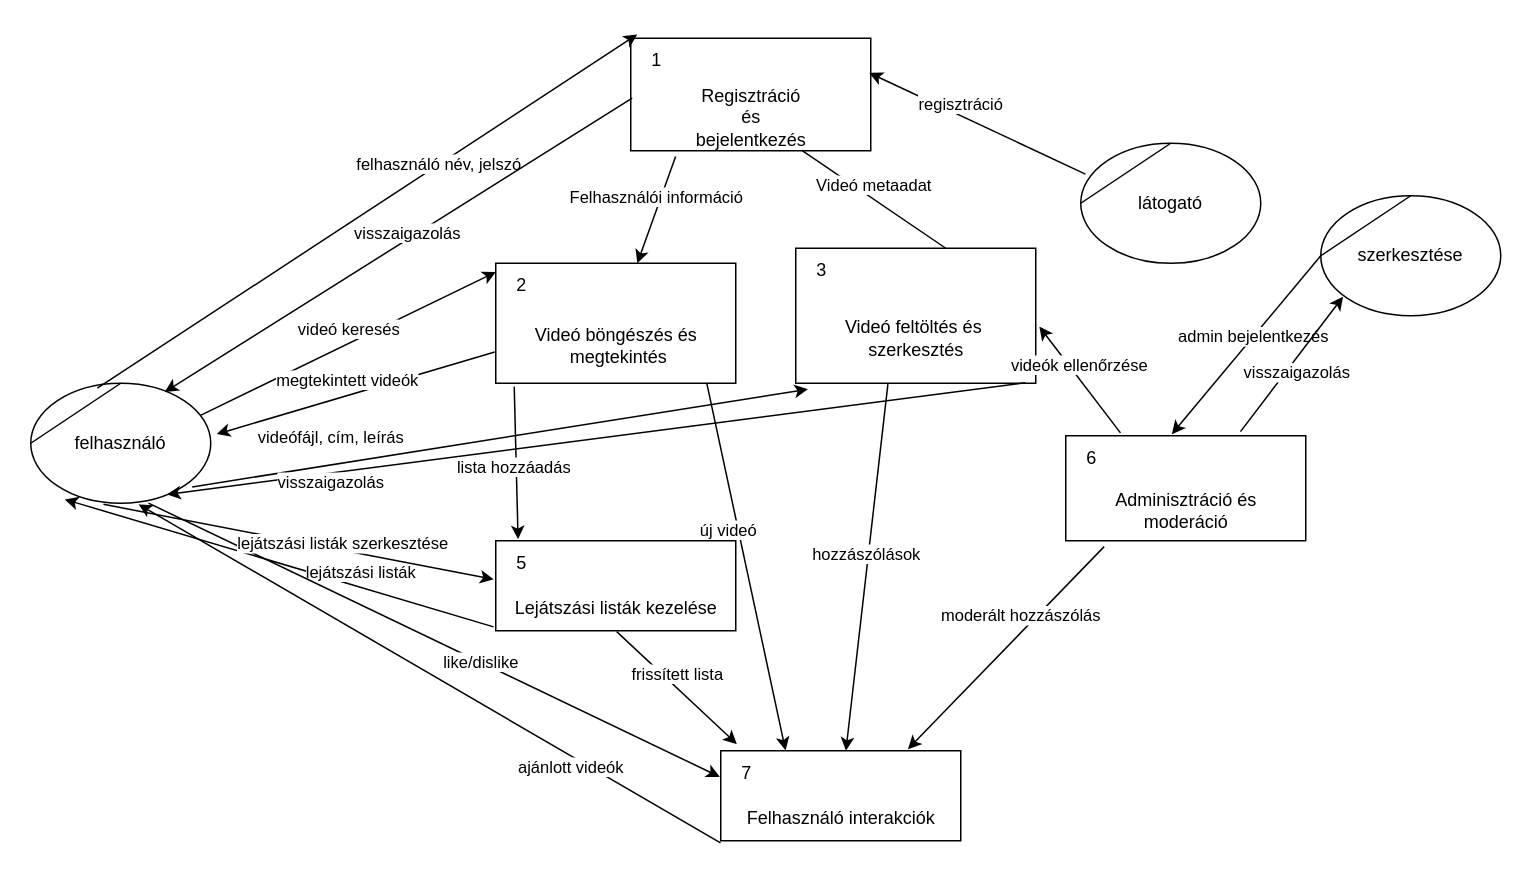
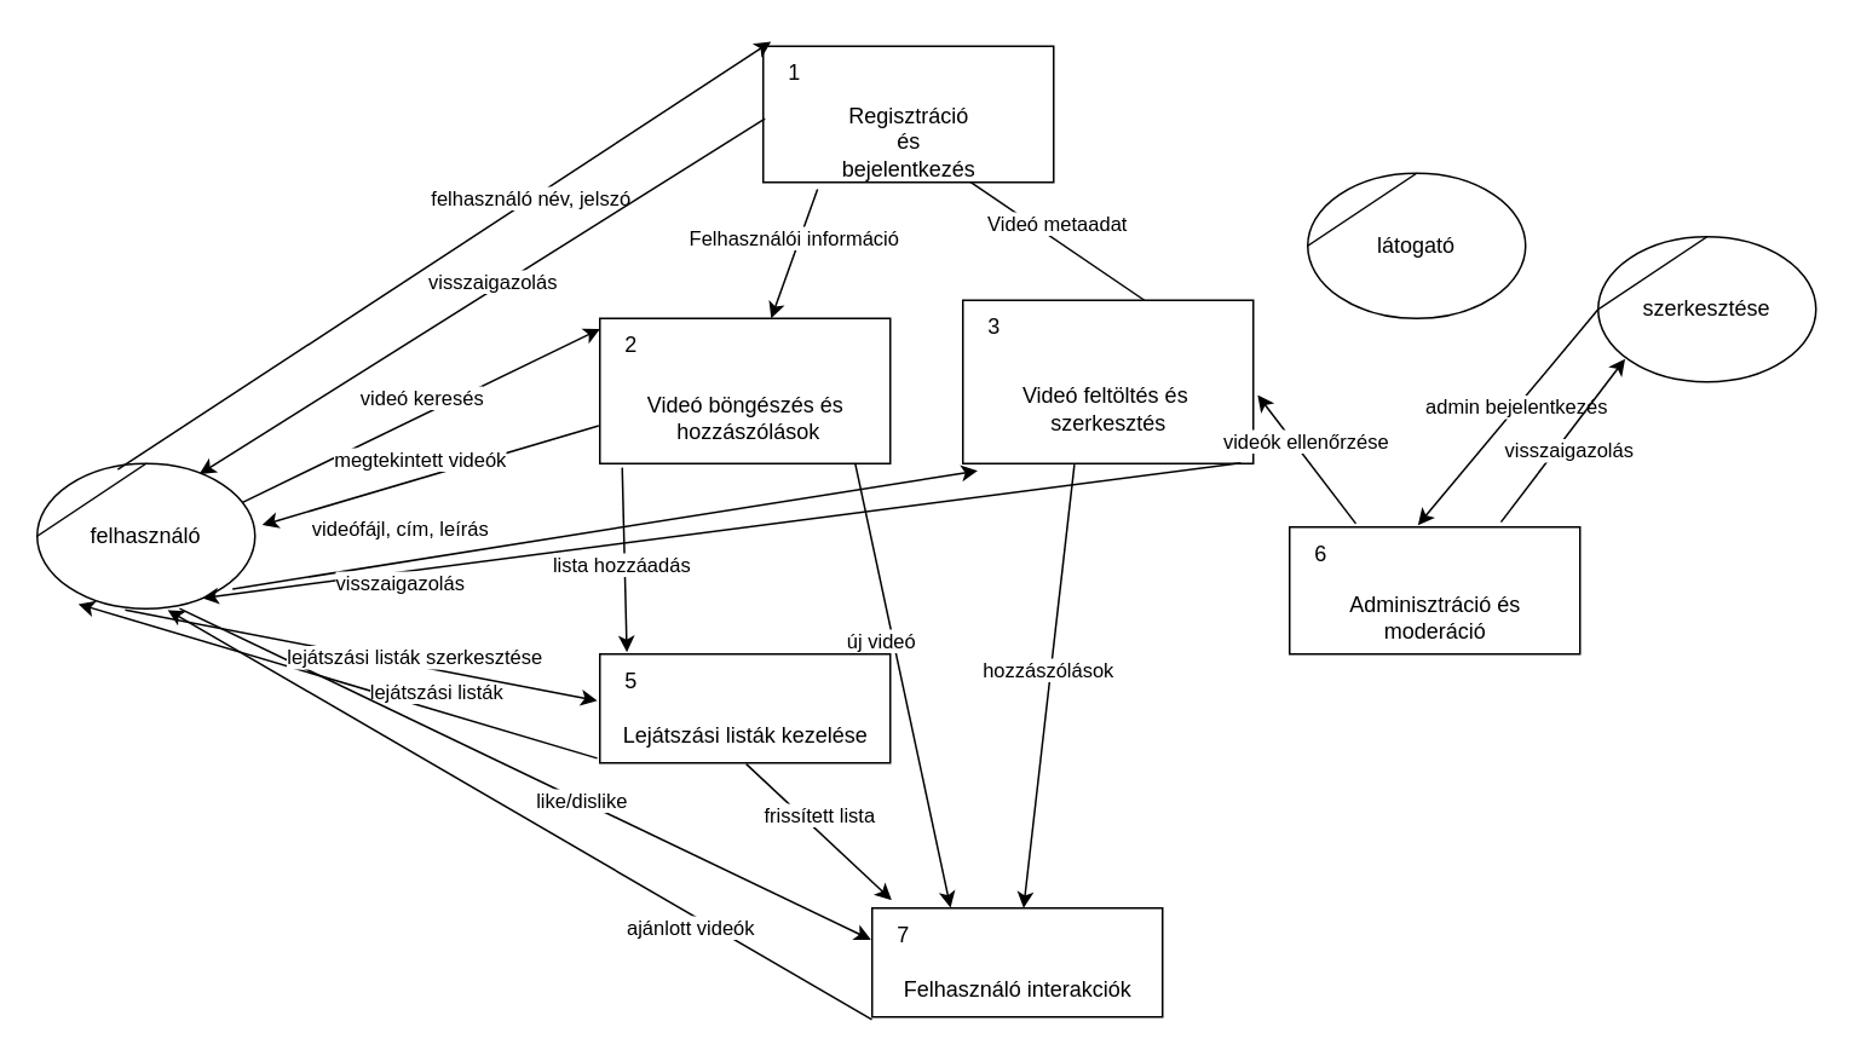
- <mxCell id="35" value="regisztráció" style="endArrow=classic;html=1;rounded=0;verticalAlign=bottom;entryX=0.994;entryY=0.308;entryDx=0;entryDy=0;entryPerimeter=0;exitX=0.026;exitY=0.257;exitDx=0;exitDy=0;exitPerimeter=0;" parent="1" source="34" edge="1" target="2"><mxGeometry x="0.15" y="1" width="50" height="50" relative="1" as="geometry"><mxPoint x="174" y="203" as="sourcePoint" /><mxPoint x="420" y="40" as="targetPoint" /><mxPoint as="offset" /></mxGeometry></mxCell>
- <mxCell id="10" value="Videó böngészés és&lt;br&gt;&amp;nbsp;megtekintés" style="html=1;dashed=0;whitespace=wrap;shape=mxgraph.dfd.process;align=center;container=1;collapsible=0;spacingTop=30;" parent="1" vertex="1"><mxGeometry x="330" y="175" width="160" height="80" as="geometry" /></mxCell>
+ <mxCell id="10" value="Videó böngészés és&lt;br&gt;&amp;nbsp;hozzászólások" style="html=1;dashed=0;whitespace=wrap;shape=mxgraph.dfd.process;align=center;container=1;collapsible=0;spacingTop=30;" parent="1" vertex="1"><mxGeometry x="330" y="175" width="160" height="80" as="geometry" /></mxCell>
- <mxCell id="42" value="moderált hozzászólás" style="endArrow=classic;html=1;rounded=0;verticalAlign=bottom;exitX=0.16;exitY=1.056;exitDx=0;exitDy=0;exitPerimeter=0;entryX=0.78;entryY=-0.018;entryDx=0;entryDy=0;entryPerimeter=0;" edge="1" parent="1" source="6" target="28"><mxGeometry x="-0.171" y="-2" width="50" height="50" relative="1" as="geometry"><mxPoint x="480" y="270" as="sourcePoint" /><mxPoint x="600" y="270" as="targetPoint" /><mxPoint as="offset" /></mxGeometry></mxCell>
